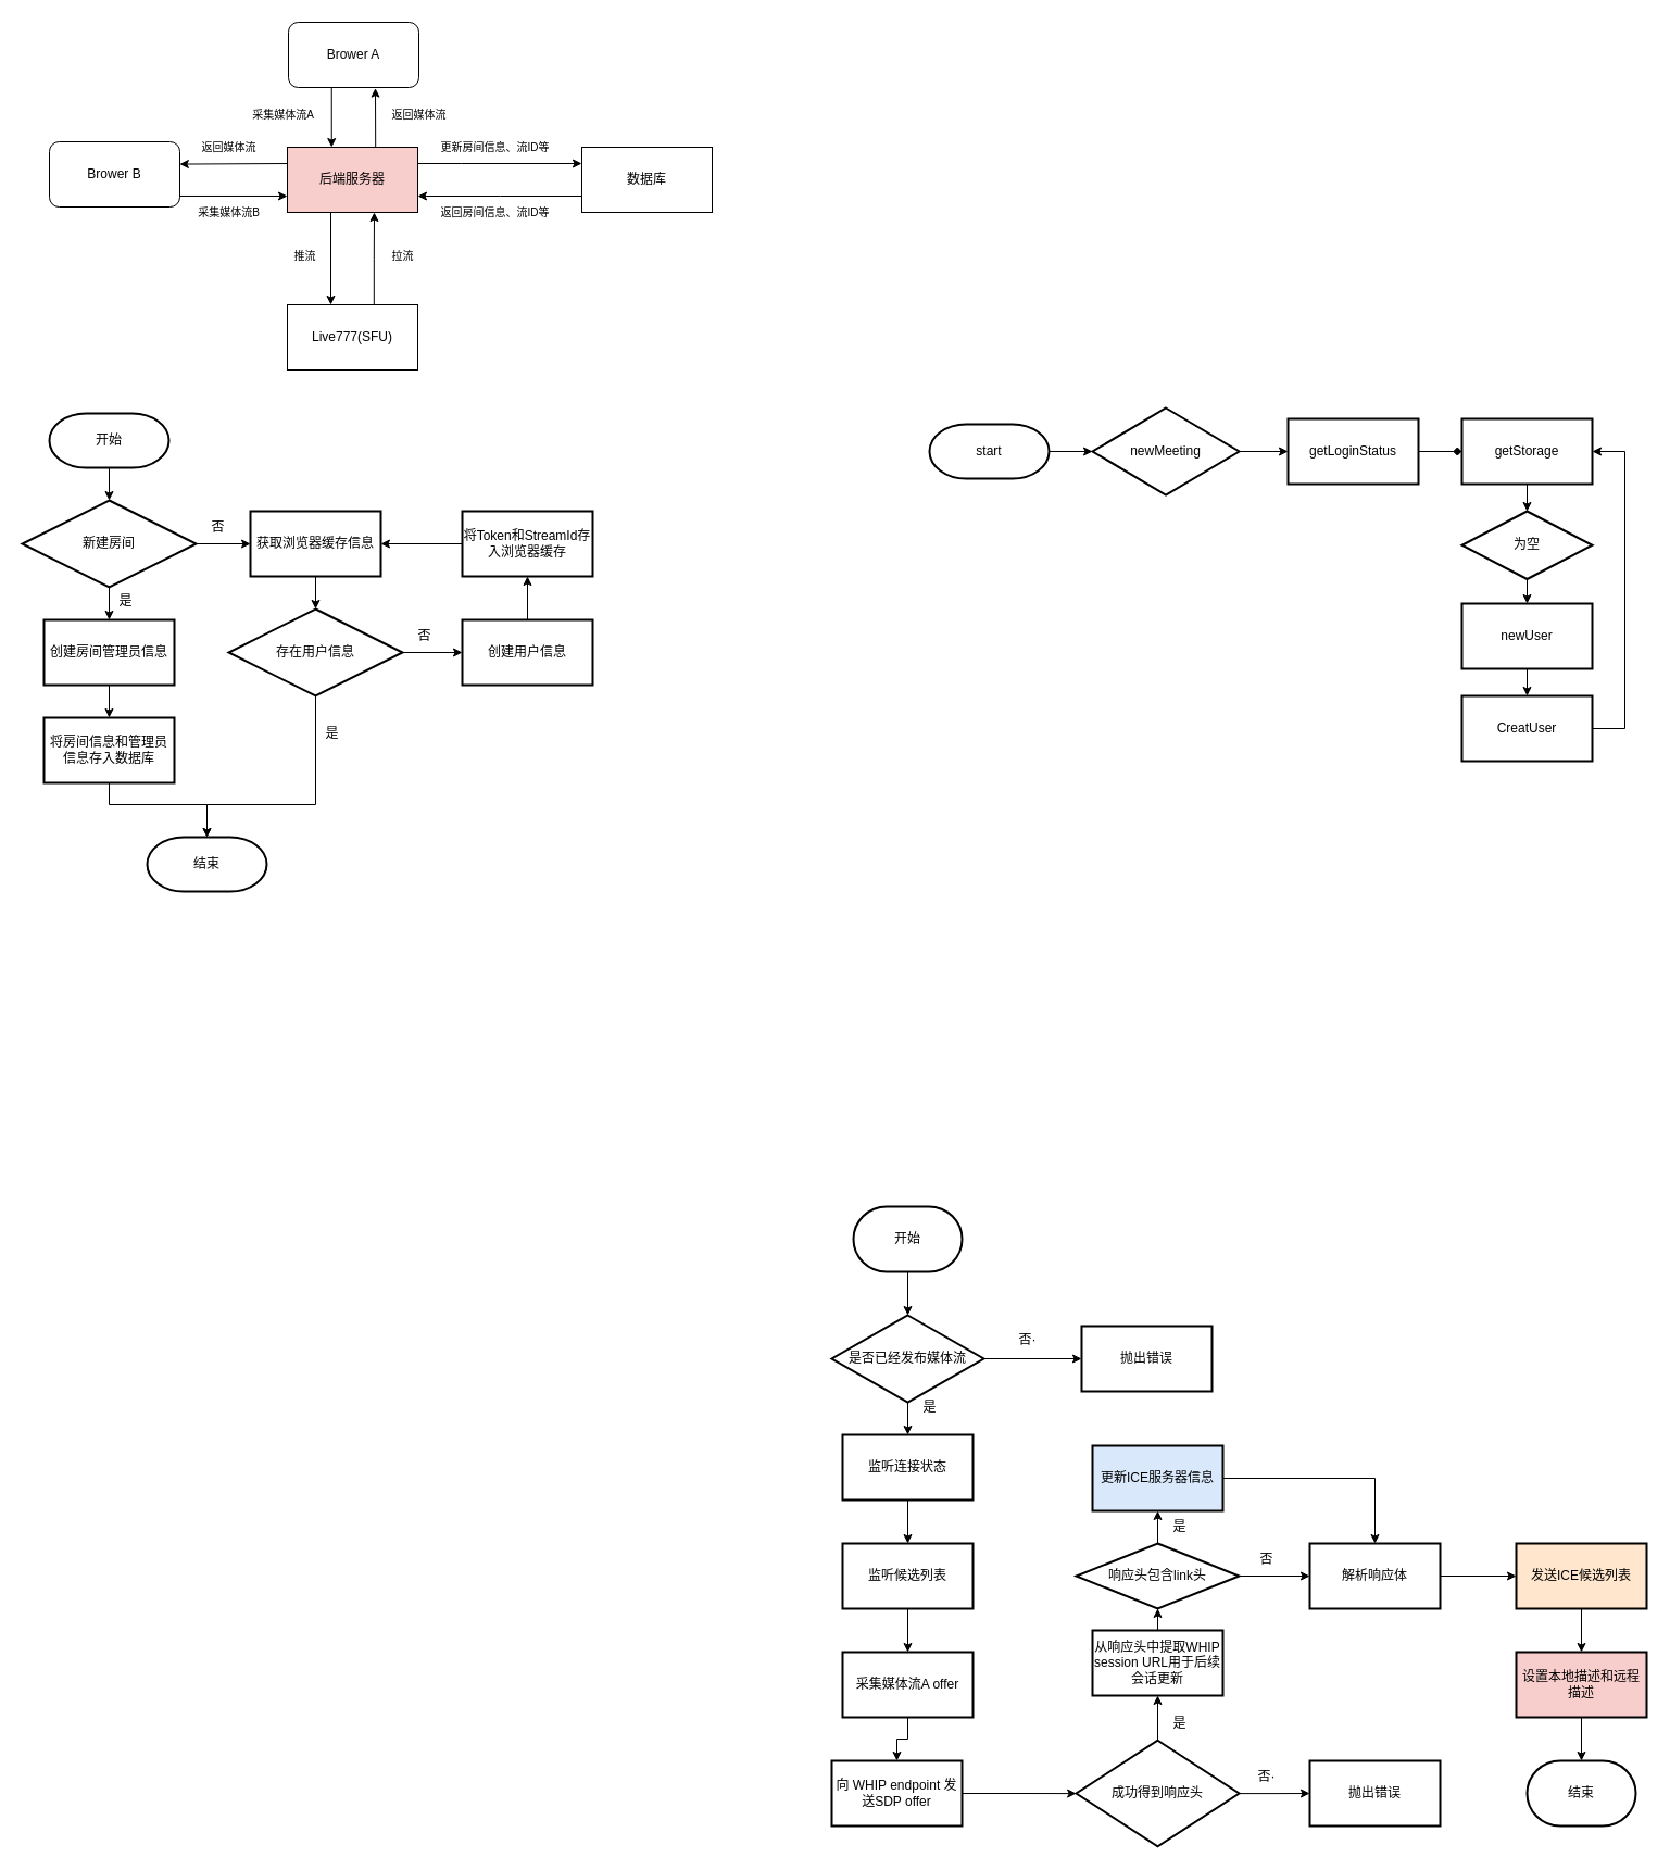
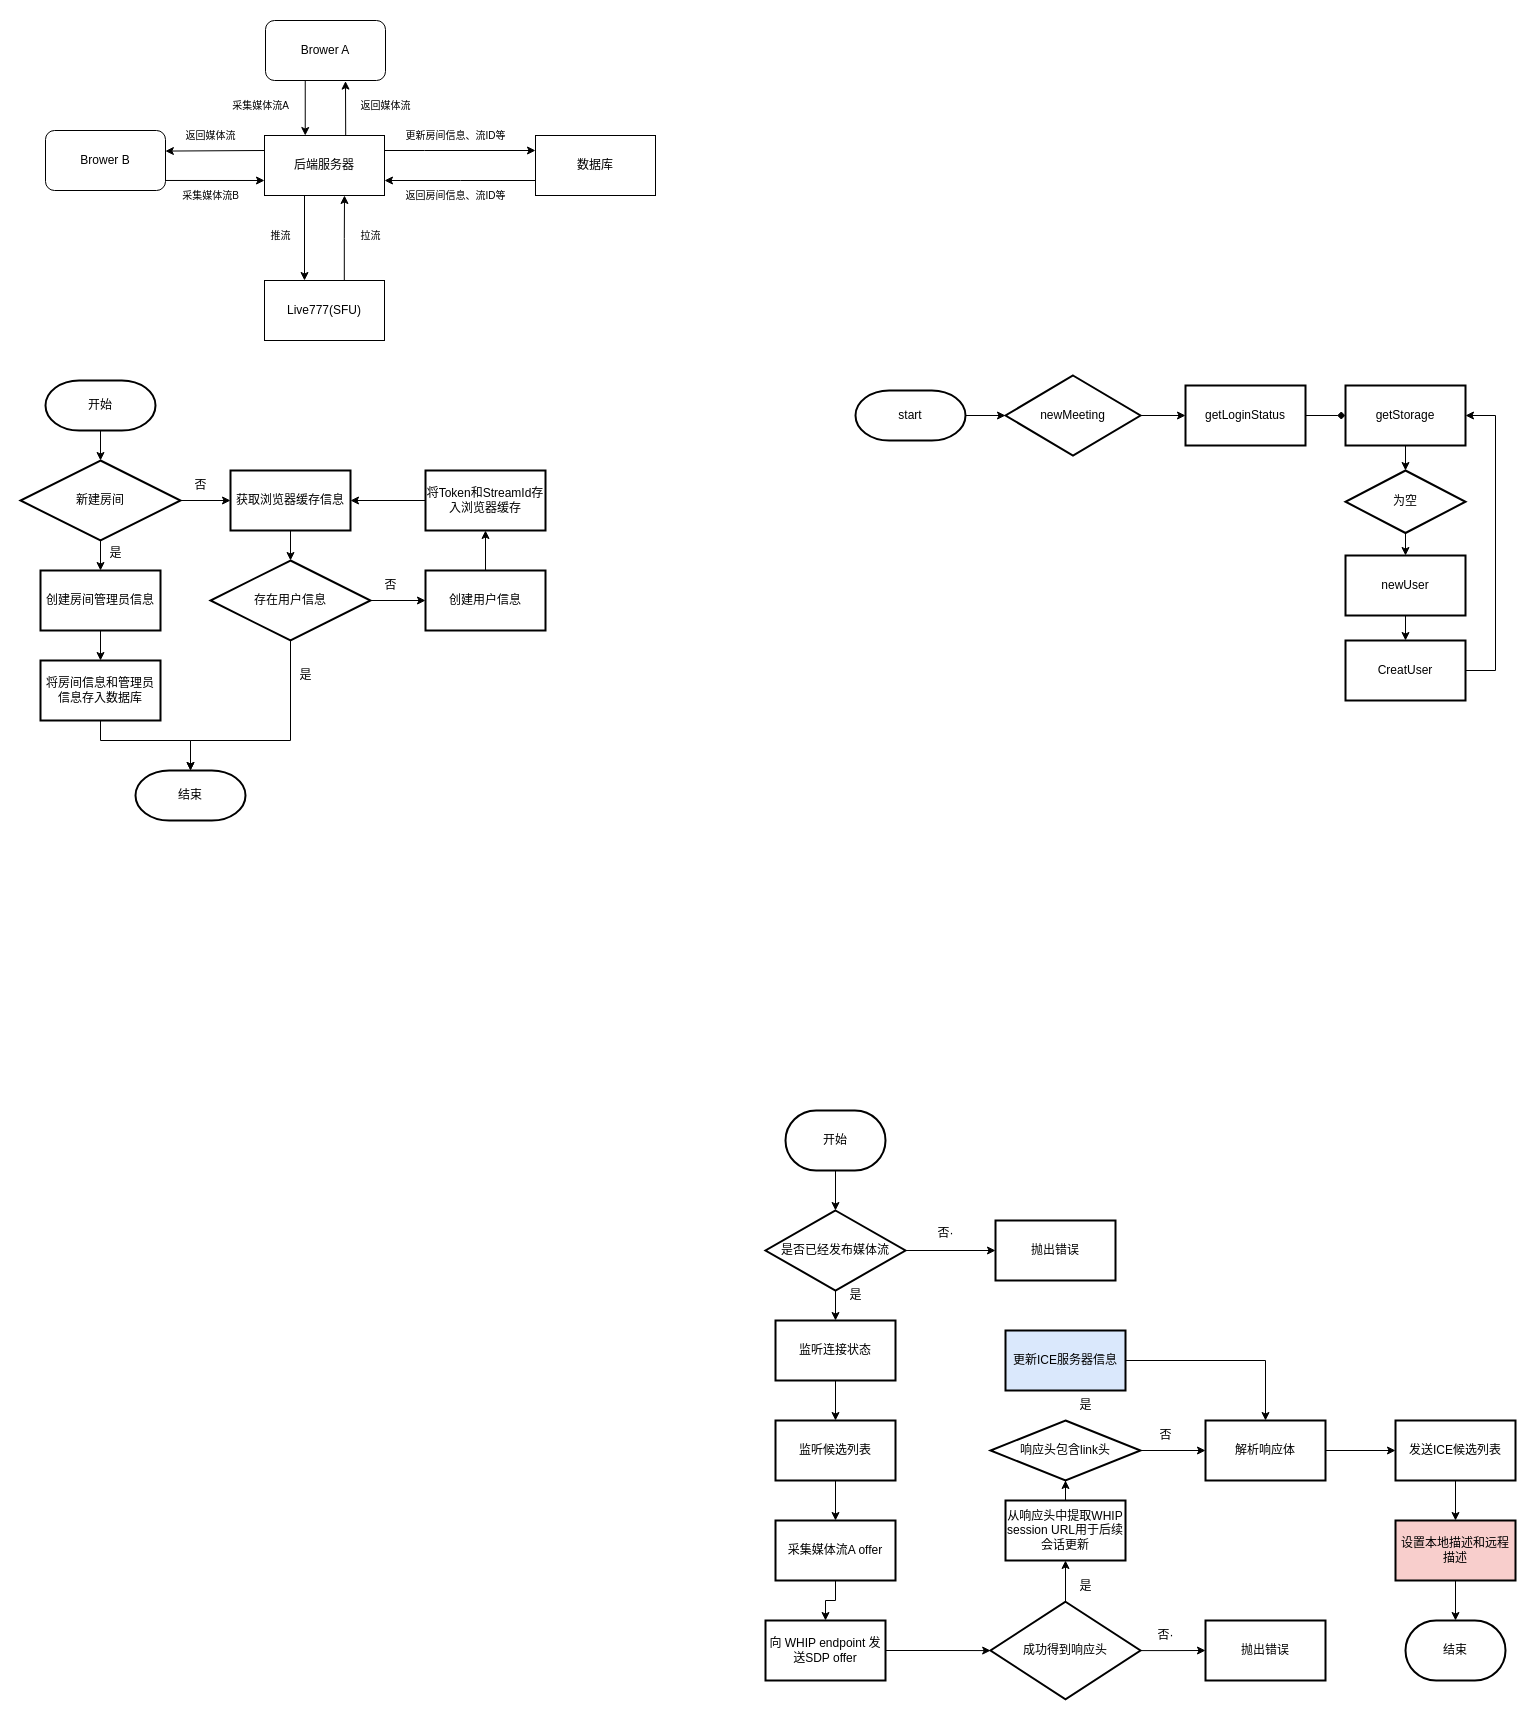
- <mxCell id="4" value="后端服务器" style="rounded=0;whiteSpace=wrap;html=1;fillColor=#f8cecc;" parent="1" vertex="1"><mxGeometry x="264" y="135" width="120" height="60" as="geometry" /></mxCell>
+ <mxCell id="4" value="后端服务器" style="rounded=0;whiteSpace=wrap;html=1;" parent="1" vertex="1"><mxGeometry x="264" y="135" width="120" height="60" as="geometry" /></mxCell>
- <mxCell id="79" value="" style="edgeStyle=orthogonalEdgeStyle;rounded=0;orthogonalLoop=1;jettySize=auto;html=1;" edge="1" parent="1" source="81" target="83"><mxGeometry relative="1" as="geometry" /></mxCell>
- <mxCell id="91" value="发送ICE候选列表" style="whiteSpace=wrap;html=1;strokeWidth=2;fillColor=#ffe6cc;" vertex="1" parent="1"><mxGeometry x="1395" y="1420" width="120" height="60" as="geometry" /></mxCell>
+ <mxCell id="91" value="发送ICE候选列表" style="whiteSpace=wrap;html=1;strokeWidth=2;" vertex="1" parent="1"><mxGeometry x="1395" y="1420" width="120" height="60" as="geometry" /></mxCell>
